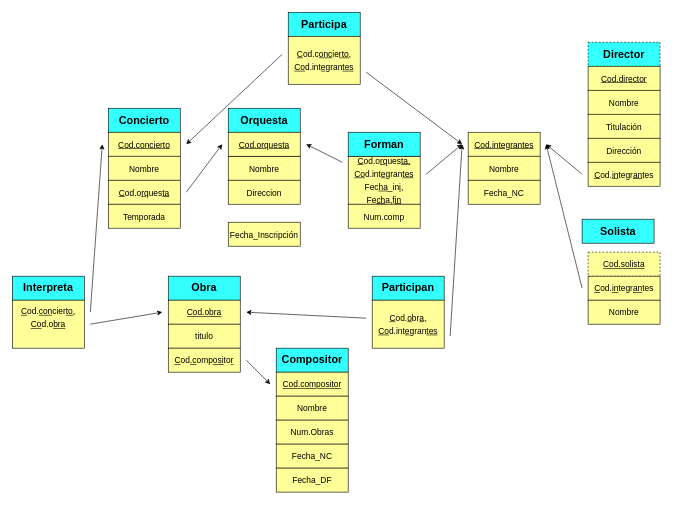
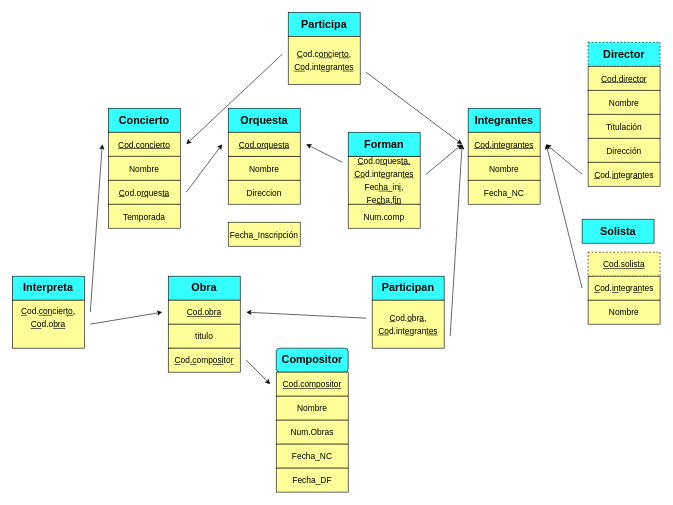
+ <mxCell id="10" value="&lt;font style=&quot;font-size: 18px&quot;&gt;&lt;b&gt;Integrantes&lt;/b&gt;&lt;/font&gt;" style="rounded=0;whiteSpace=wrap;html=1;fillColor=#33FFFF;" parent="1" vertex="1"><mxGeometry x="780" y="180" width="120" height="40" as="geometry" /></mxCell>
- <mxCell id="38" value="&lt;span style=&quot;font-size: 18px&quot;&gt;&lt;b&gt;Compositor&lt;/b&gt;&lt;/span&gt;" style="rounded=0;whiteSpace=wrap;html=1;fillColor=#33FFFF;" parent="1" vertex="1"><mxGeometry x="460" y="580" width="120" height="40" as="geometry" /></mxCell>
+ <mxCell id="38" value="&lt;span style=&quot;font-size: 18px&quot;&gt;&lt;b&gt;Compositor&lt;/b&gt;&lt;/span&gt;" style="whiteSpace=wrap;html=1;fillColor=#33FFFF;rounded=1;" parent="1" vertex="1"><mxGeometry x="460" y="580" width="120" height="40" as="geometry" /></mxCell>
